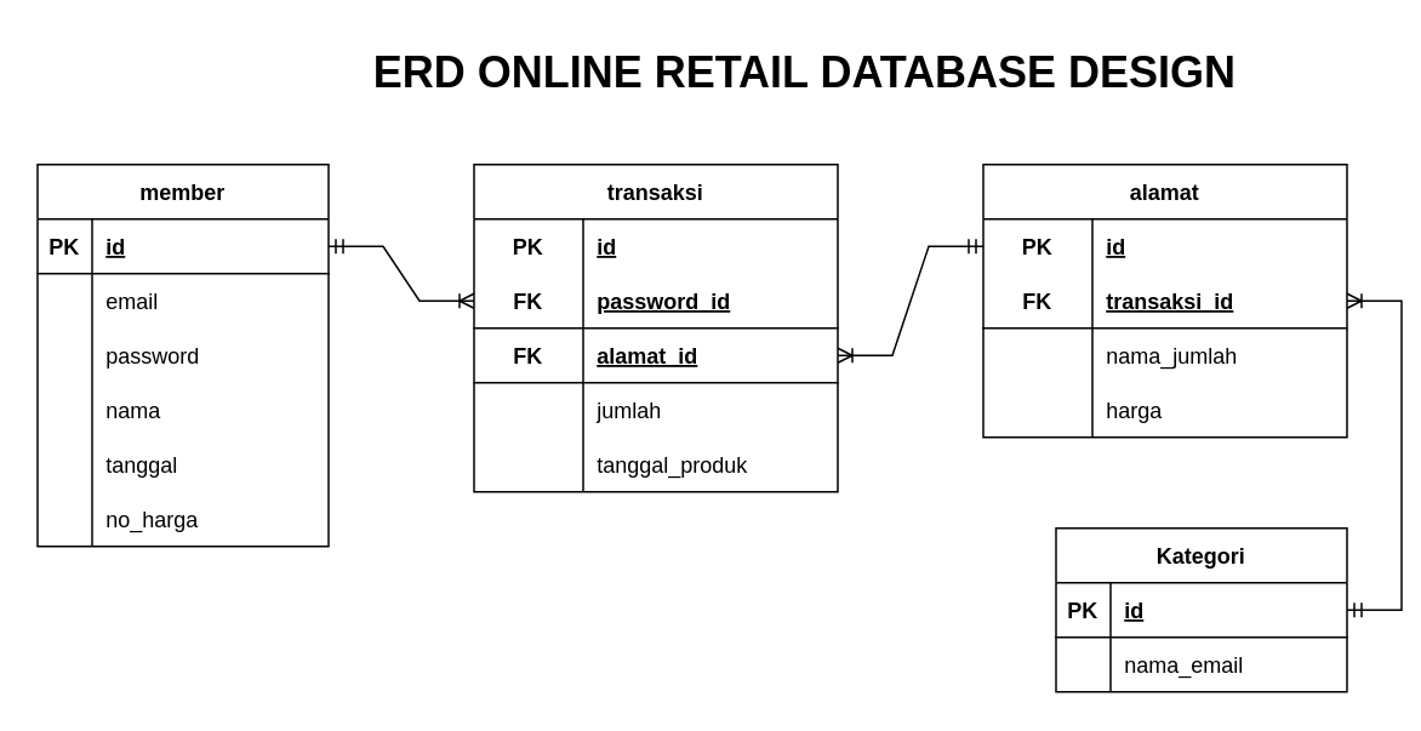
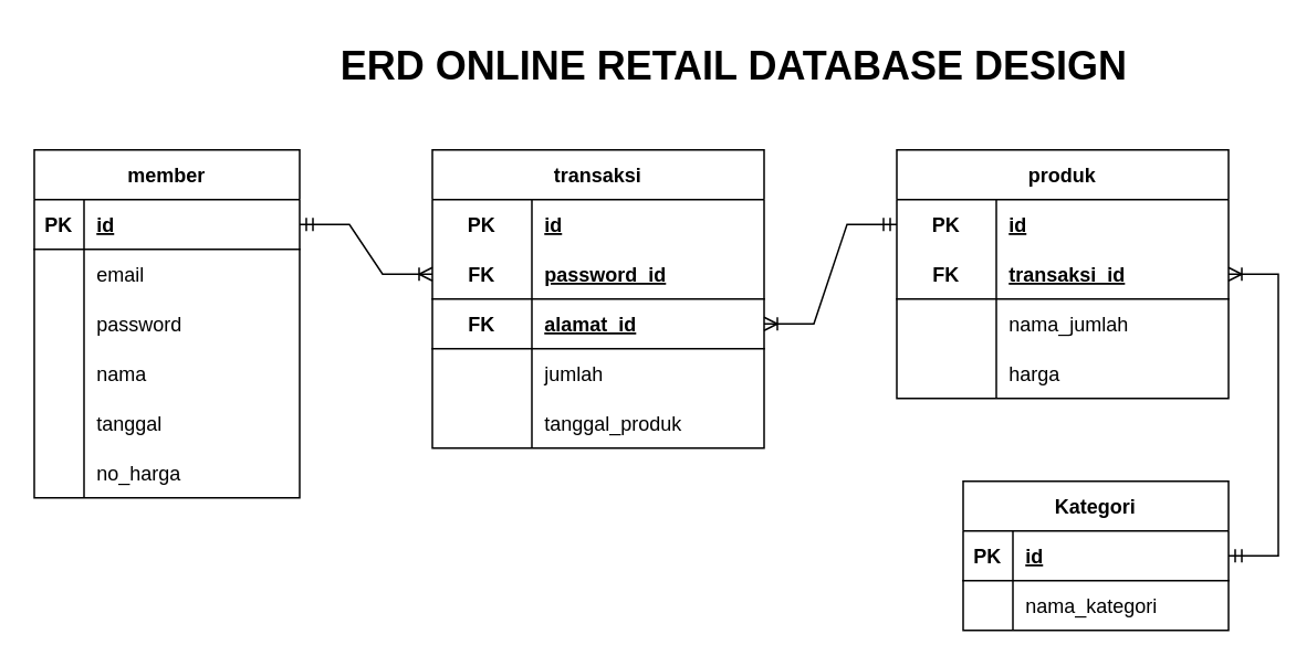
- <mxCell id="21" value="alamat" style="shape=table;startSize=30;container=1;collapsible=1;childLayout=tableLayout;fixedRows=1;rowLines=0;fontStyle=1;align=center;resizeLast=1;" vertex="1" parent="1"><mxGeometry x="540" y="90" width="200" height="150" as="geometry" /></mxCell>
+ <mxCell id="21" value="produk" style="shape=table;startSize=30;container=1;collapsible=1;childLayout=tableLayout;fixedRows=1;rowLines=0;fontStyle=1;align=center;resizeLast=1;" vertex="1" parent="1"><mxGeometry x="540" y="90" width="200" height="150" as="geometry" /></mxCell>
- <mxCell id="40" value="nama_email" style="shape=partialRectangle;connectable=0;fillColor=none;top=0;left=0;bottom=0;right=0;align=left;spacingLeft=6;overflow=hidden;" vertex="1" parent="38"><mxGeometry x="30" width="130" height="30" as="geometry"><mxRectangle width="130" height="30" as="alternateBounds" /></mxGeometry></mxCell>
+ <mxCell id="40" value="nama_kategori" style="shape=partialRectangle;connectable=0;fillColor=none;top=0;left=0;bottom=0;right=0;align=left;spacingLeft=6;overflow=hidden;" vertex="1" parent="38"><mxGeometry x="30" width="130" height="30" as="geometry"><mxRectangle width="130" height="30" as="alternateBounds" /></mxGeometry></mxCell>
